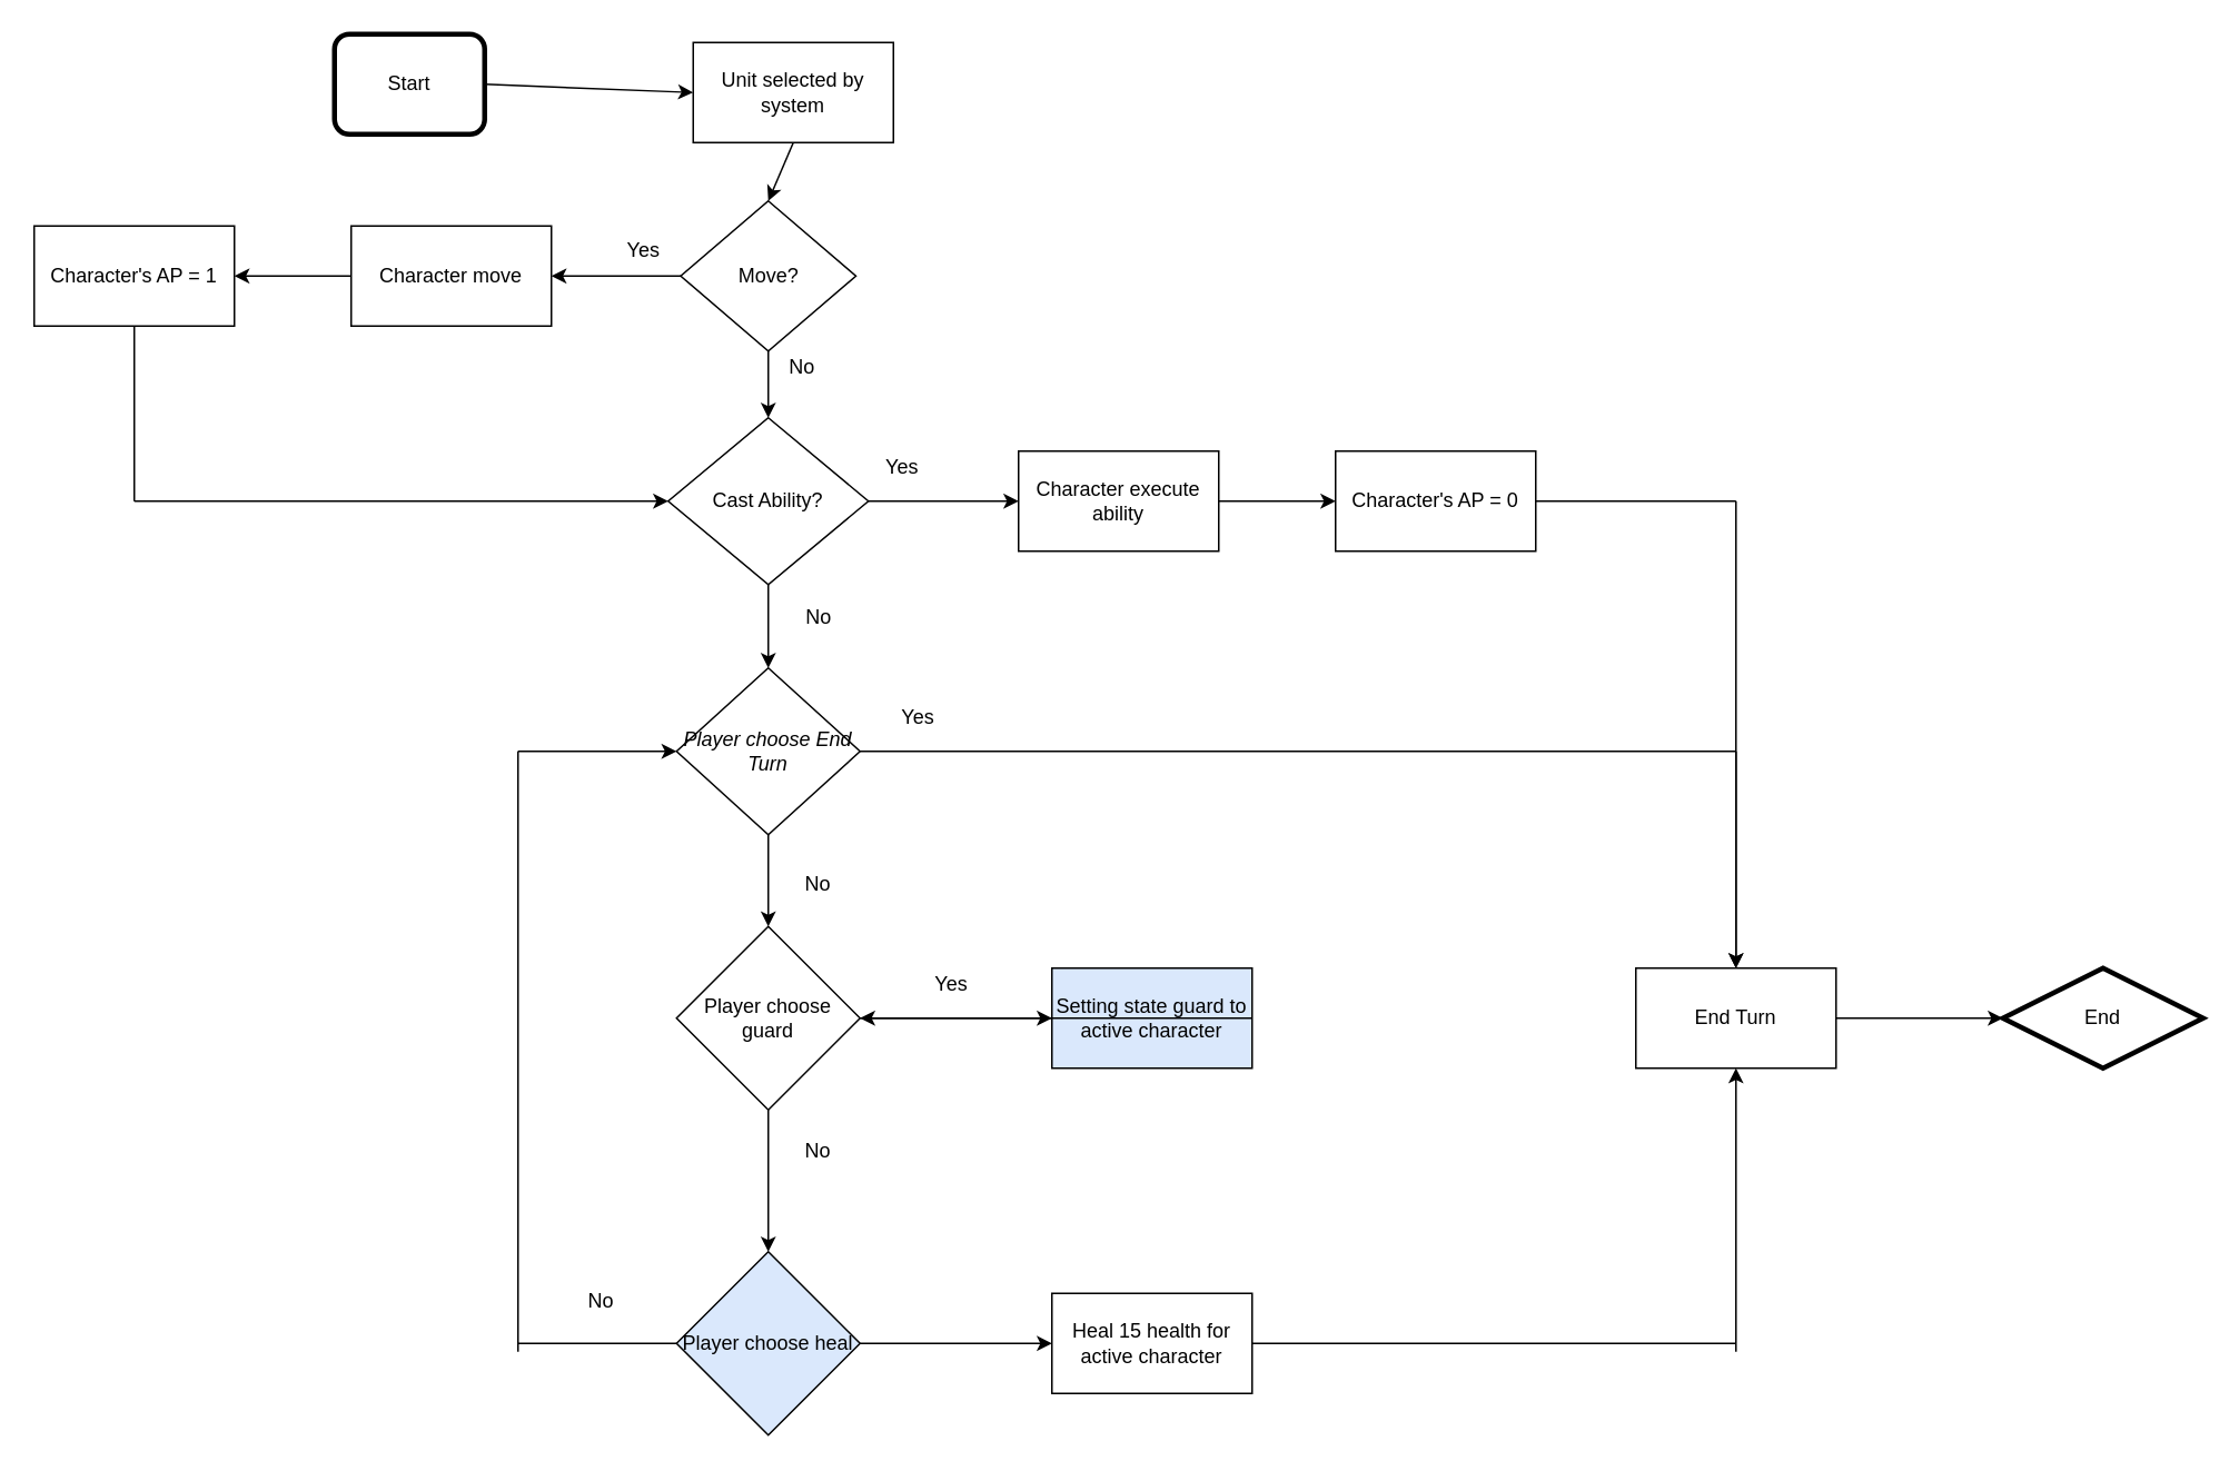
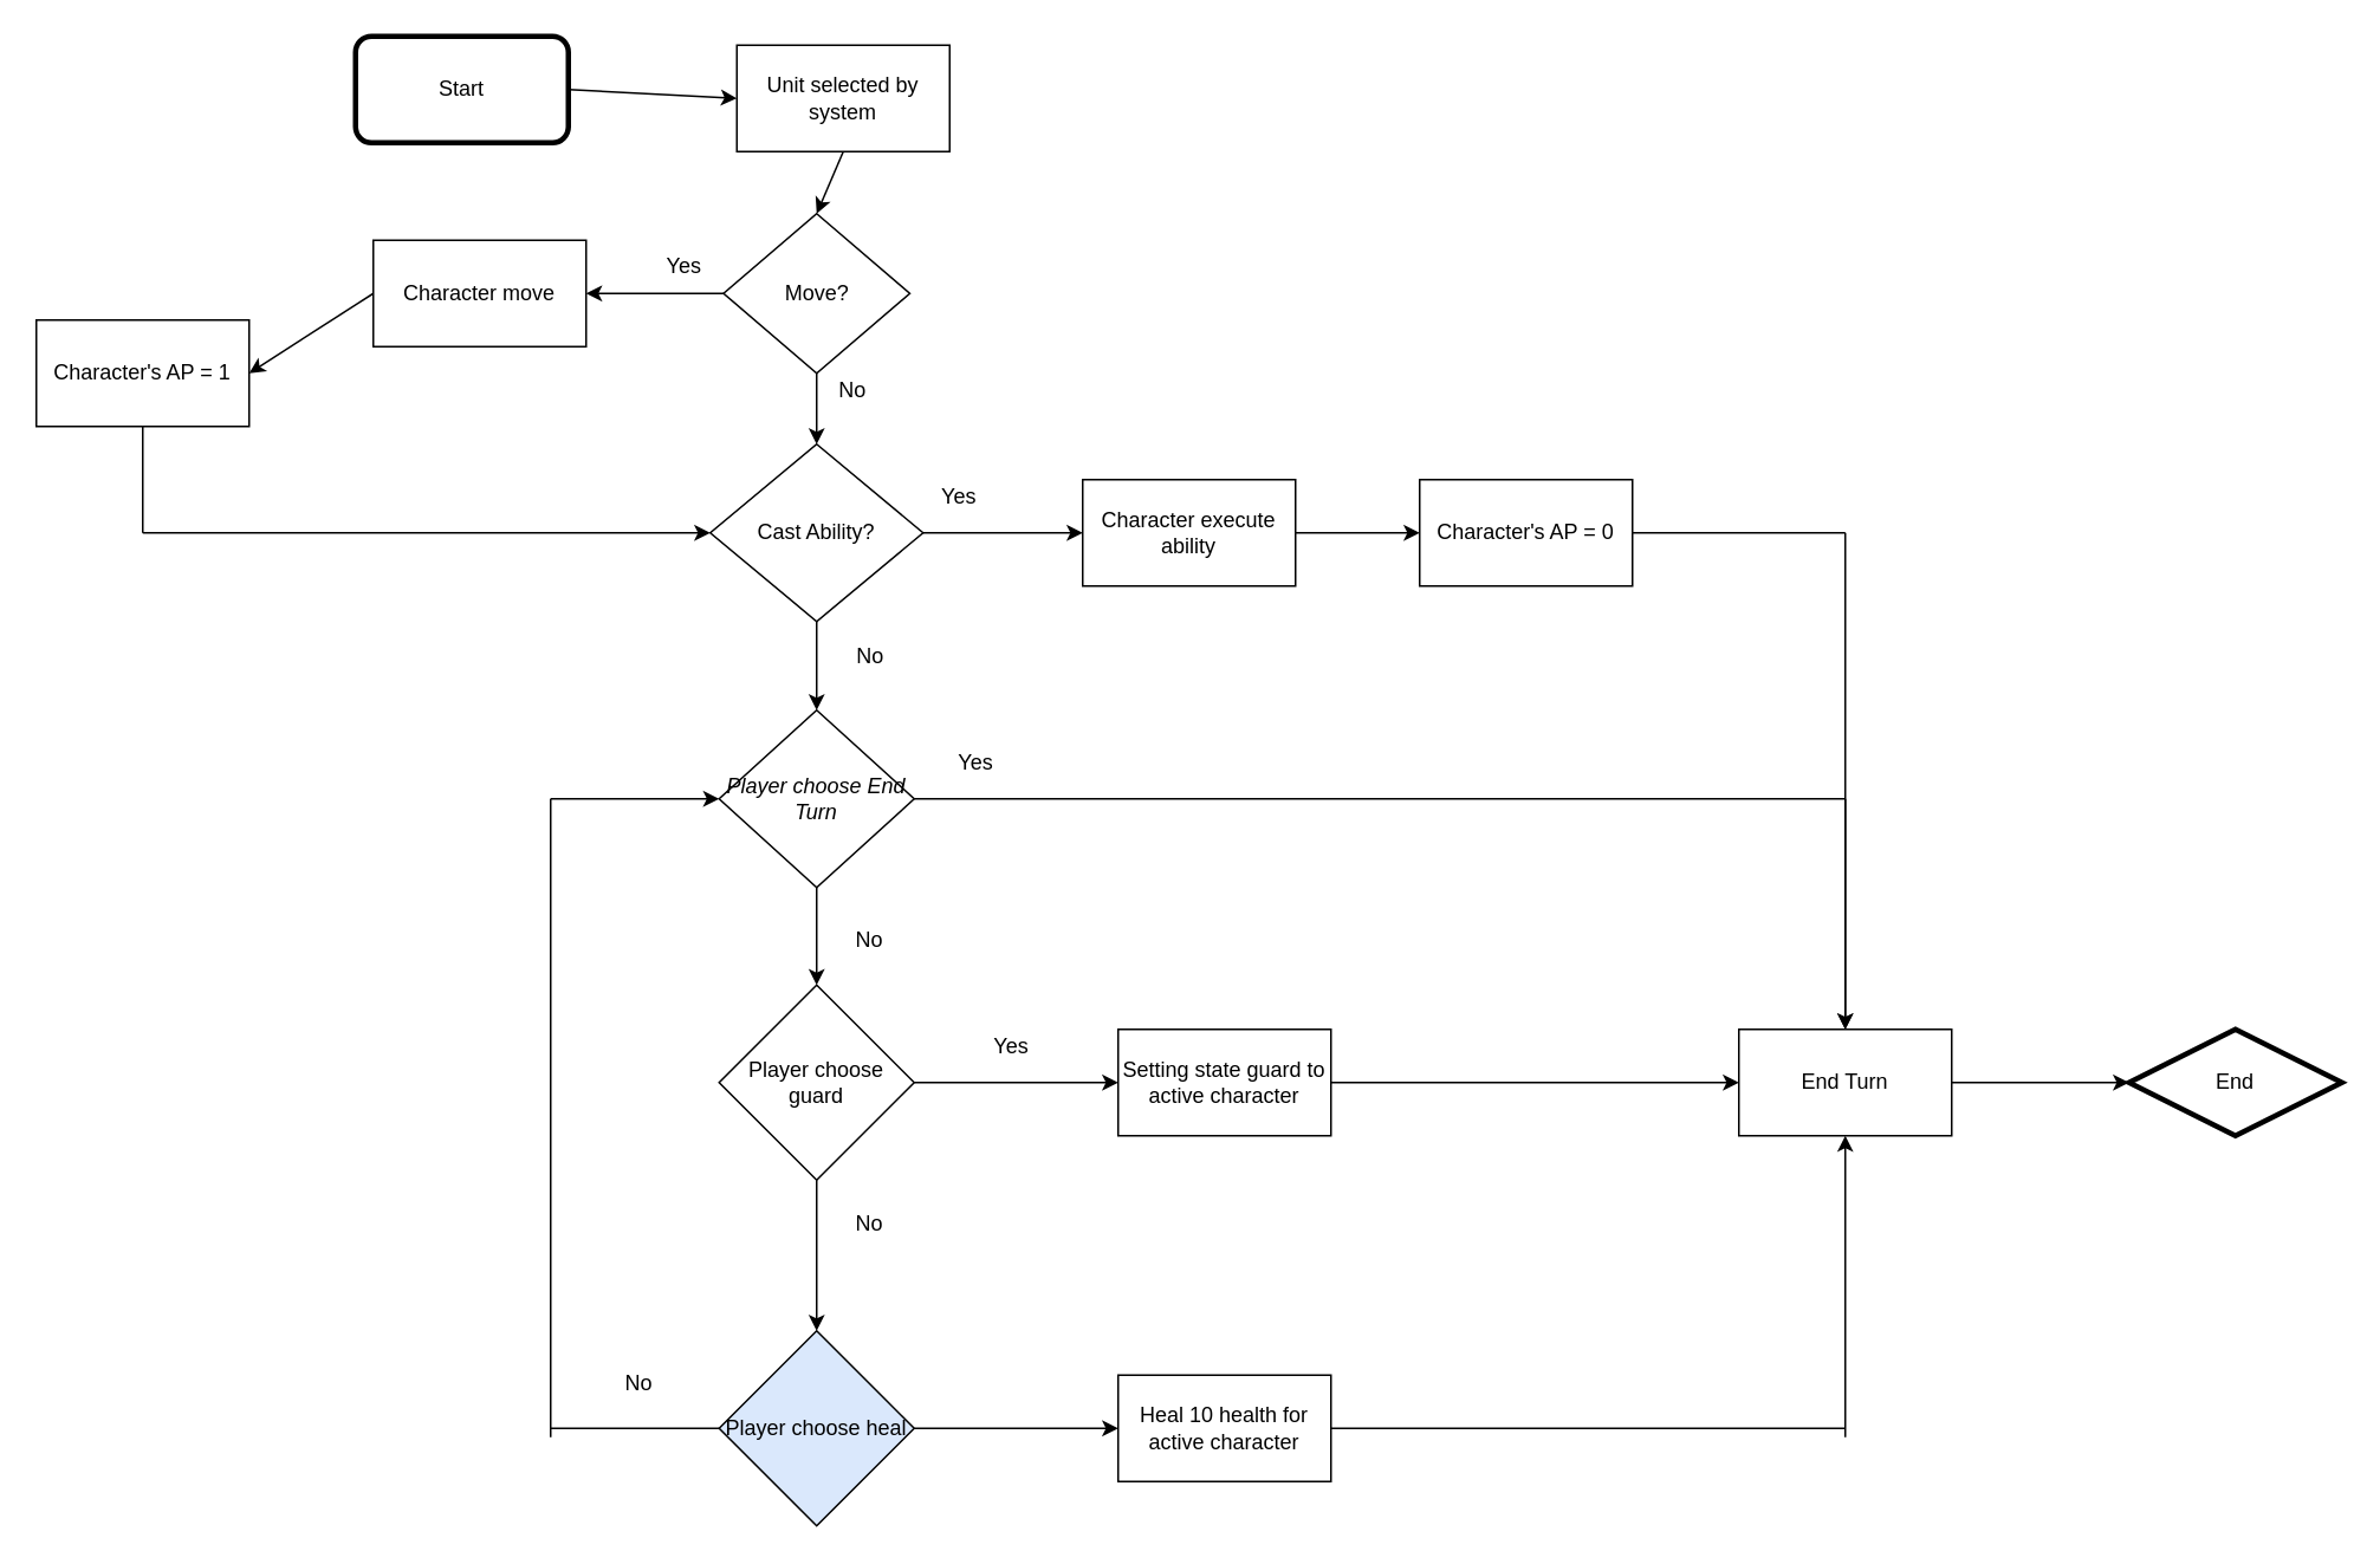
- <mxCell id="2" value="&lt;span style=&quot;font-weight: normal&quot;&gt;Start&lt;/span&gt;" style="rounded=1;whiteSpace=wrap;html=1;fontStyle=1;strokeWidth=3;" vertex="1" parent="1"><mxGeometry x="200" y="20" width="90" height="60" as="geometry" /></mxCell>
+ <mxCell id="2" value="&lt;span style=&quot;font-weight: normal&quot;&gt;Start&lt;/span&gt;" style="rounded=1;whiteSpace=wrap;html=1;fontStyle=1;strokeWidth=3;" vertex="1" parent="1"><mxGeometry x="200" y="20" width="120" height="60" as="geometry" /></mxCell>
- <mxCell id="42" value="Character's AP = 1" style="rounded=0;whiteSpace=wrap;html=1;" vertex="1" parent="1"><mxGeometry x="20" y="135" width="120" height="60" as="geometry" /></mxCell>
+ <mxCell id="42" value="Character's AP = 1" style="rounded=0;whiteSpace=wrap;html=1;" vertex="1" parent="1"><mxGeometry x="20" y="180" width="120" height="60" as="geometry" /></mxCell>
- <mxCell id="19" value="Setting state guard to active character" style="rounded=0;whiteSpace=wrap;html=1;fillColor=#dae8fc;" vertex="1" parent="1"><mxGeometry x="630" y="580" width="120" height="60" as="geometry" /></mxCell>
+ <mxCell id="19" value="Setting state guard to active character" style="rounded=0;whiteSpace=wrap;html=1;" vertex="1" parent="1"><mxGeometry x="630" y="580" width="120" height="60" as="geometry" /></mxCell>
- <mxCell id="20" value="" style="endArrow=classic;html=1;exitX=1;exitY=0.5;exitDx=0;exitDy=0;" edge="1" parent="1" source="19" target="5"><mxGeometry width="50" height="50" relative="1" as="geometry"><mxPoint x="800" y="630" as="sourcePoint" /><mxPoint x="850" y="580" as="targetPoint" /></mxGeometry></mxCell>
+ <mxCell id="20" value="" style="endArrow=classic;html=1;exitX=1;exitY=0.5;exitDx=0;exitDy=0;entryX=0;entryY=0.5;entryDx=0;entryDy=0;" edge="1" parent="1" source="19" target="15"><mxGeometry width="50" height="50" relative="1" as="geometry"><mxPoint x="800" y="630" as="sourcePoint" /><mxPoint x="850" y="580" as="targetPoint" /></mxGeometry></mxCell>
- <mxCell id="26" value="Heal 15 health for active character" style="rounded=0;whiteSpace=wrap;html=1;" vertex="1" parent="1"><mxGeometry x="630" y="775" width="120" height="60" as="geometry" /></mxCell>
+ <mxCell id="26" value="Heal 10 health for active character" style="rounded=0;whiteSpace=wrap;html=1;" vertex="1" parent="1"><mxGeometry x="630" y="775" width="120" height="60" as="geometry" /></mxCell>
